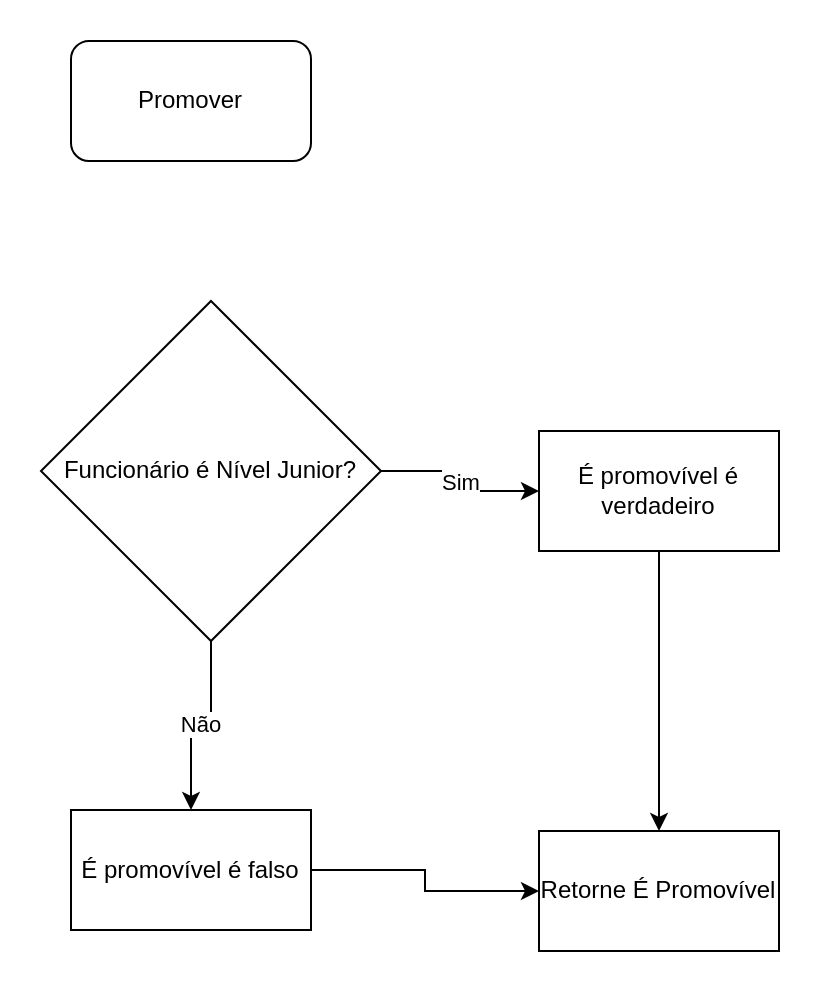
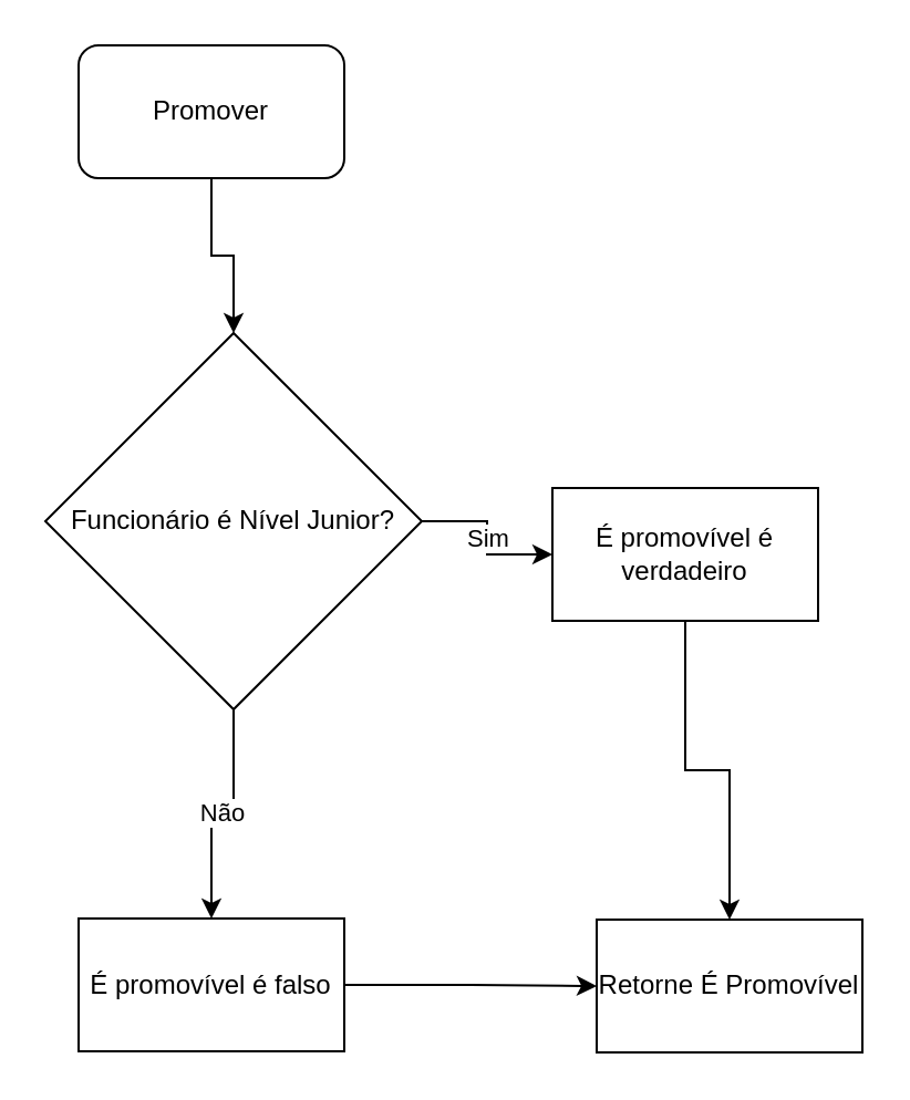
+ <mxCell id="2" value="" style="edgeStyle=orthogonalEdgeStyle;rounded=0;orthogonalLoop=1;jettySize=auto;html=1;" edge="1" parent="1" source="3" target="6"><mxGeometry relative="1" as="geometry" /></mxCell>
- <mxCell id="8" value="É promovível é verdadeiro" style="rounded=0;whiteSpace=wrap;html=1;" vertex="1" parent="1"><mxGeometry x="269" y="215" width="120" height="60" as="geometry" /></mxCell>
+ <mxCell id="8" value="É promovível é verdadeiro" style="rounded=0;whiteSpace=wrap;html=1;" vertex="1" parent="1"><mxGeometry x="249" y="220" width="120" height="60" as="geometry" /></mxCell>
- <mxCell id="10" value="É promovível é falso" style="rounded=0;whiteSpace=wrap;html=1;" vertex="1" parent="1"><mxGeometry x="35" y="404.5" width="120" height="60" as="geometry" /></mxCell>
+ <mxCell id="10" value="É promovível é falso" style="rounded=0;whiteSpace=wrap;html=1;" vertex="1" parent="1"><mxGeometry x="35" y="414.5" width="120" height="60" as="geometry" /></mxCell>
